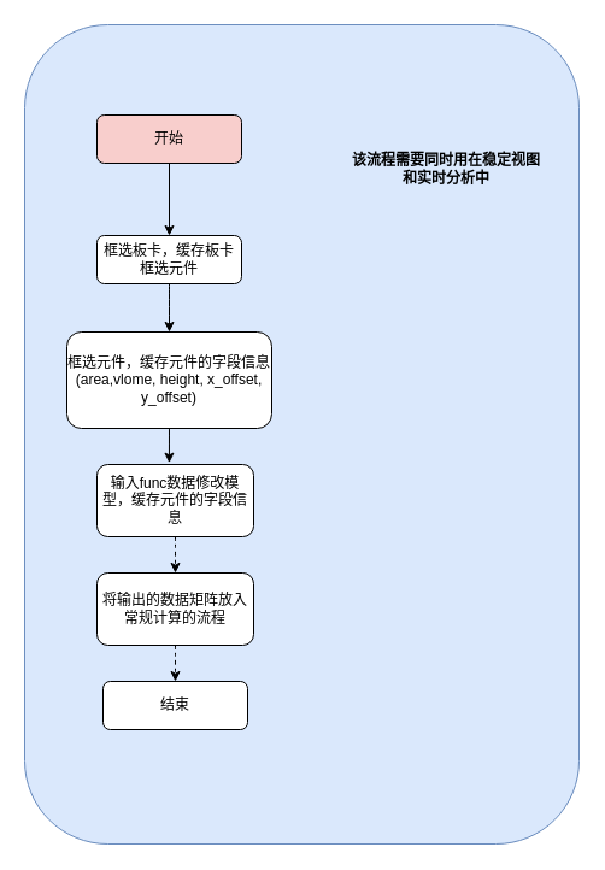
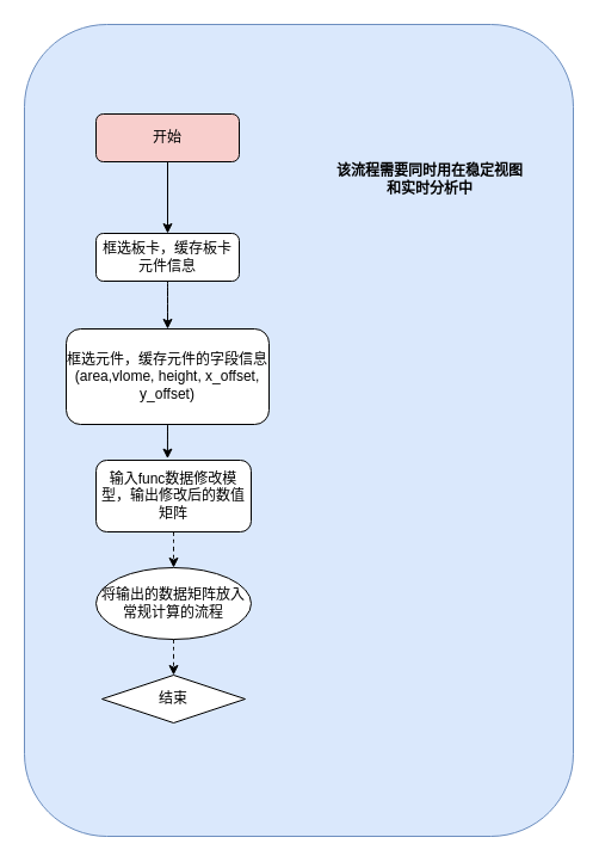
- <mxCell id="14" value="该流程需要同时用在稳定视图和实时分析中" style="text;html=1;strokeColor=none;fillColor=none;align=center;verticalAlign=middle;whiteSpace=wrap;rounded=0;fontStyle=1" vertex="1" parent="1"><mxGeometry x="290" width="160" height="50" as="geometry" y="115" /></mxCell>
+ <mxCell id="14" value="该流程需要同时用在稳定视图和实时分析中" style="text;html=1;strokeColor=none;fillColor=none;align=center;verticalAlign=middle;whiteSpace=wrap;rounded=0;fontStyle=1" vertex="1" parent="1"><mxGeometry x="280" y="125" width="160" height="50" as="geometry" /></mxCell>
- <mxCell id="4" value="框选板卡，缓存板卡&lt;br&gt;框选元件" style="rounded=1;whiteSpace=wrap;html=1;fontSize=12;glass=0;strokeWidth=1;shadow=0;" parent="1" vertex="1"><mxGeometry x="80" y="195" width="120" height="40" as="geometry" /></mxCell>
+ <mxCell id="4" value="框选板卡，缓存板卡&lt;br&gt;元件信息" style="rounded=1;whiteSpace=wrap;html=1;fontSize=12;glass=0;strokeWidth=1;shadow=0;" parent="1" vertex="1"><mxGeometry x="80" y="195" width="120" height="40" as="geometry" /></mxCell>
- <mxCell id="9" value="输入func数据修改模型，缓存元件的字段信息" style="rounded=1;whiteSpace=wrap;html=1;fontSize=12;glass=0;strokeWidth=1;shadow=0;" vertex="1" parent="1"><mxGeometry x="80" y="385" width="130" height="60" as="geometry" /></mxCell>
+ <mxCell id="9" value="输入func数据修改模型，输出修改后的数值矩阵" style="rounded=1;whiteSpace=wrap;html=1;fontSize=12;glass=0;strokeWidth=1;shadow=0;" vertex="1" parent="1"><mxGeometry x="80" y="385" width="130" height="60" as="geometry" /></mxCell>
- <mxCell id="12" value="将输出的数据矩阵放入常规计算的流程" style="rounded=1;whiteSpace=wrap;html=1;fontSize=12;glass=0;strokeWidth=1;shadow=0;" vertex="1" parent="1"><mxGeometry x="80" y="475" width="130" height="60" as="geometry" /></mxCell>
+ <mxCell id="12" value="将输出的数据矩阵放入常规计算的流程" style="ellipse;whiteSpace=wrap;html=1;fontSize=12;glass=0;strokeWidth=1;shadow=0;" vertex="1" parent="1"><mxGeometry x="80" y="475" width="130" height="60" as="geometry" /></mxCell>
- <mxCell id="13" value="结束" style="rounded=1;whiteSpace=wrap;html=1;fontSize=12;glass=0;strokeWidth=1;shadow=0;" vertex="1" parent="1"><mxGeometry x="85" y="565" width="120" height="40" as="geometry" /></mxCell>
+ <mxCell id="13" value="结束" style="rhombus;whiteSpace=wrap;html=1;fontSize=12;glass=0;strokeWidth=1;shadow=0;" vertex="1" parent="1"><mxGeometry x="85" y="565" width="120" height="40" as="geometry" /></mxCell>
